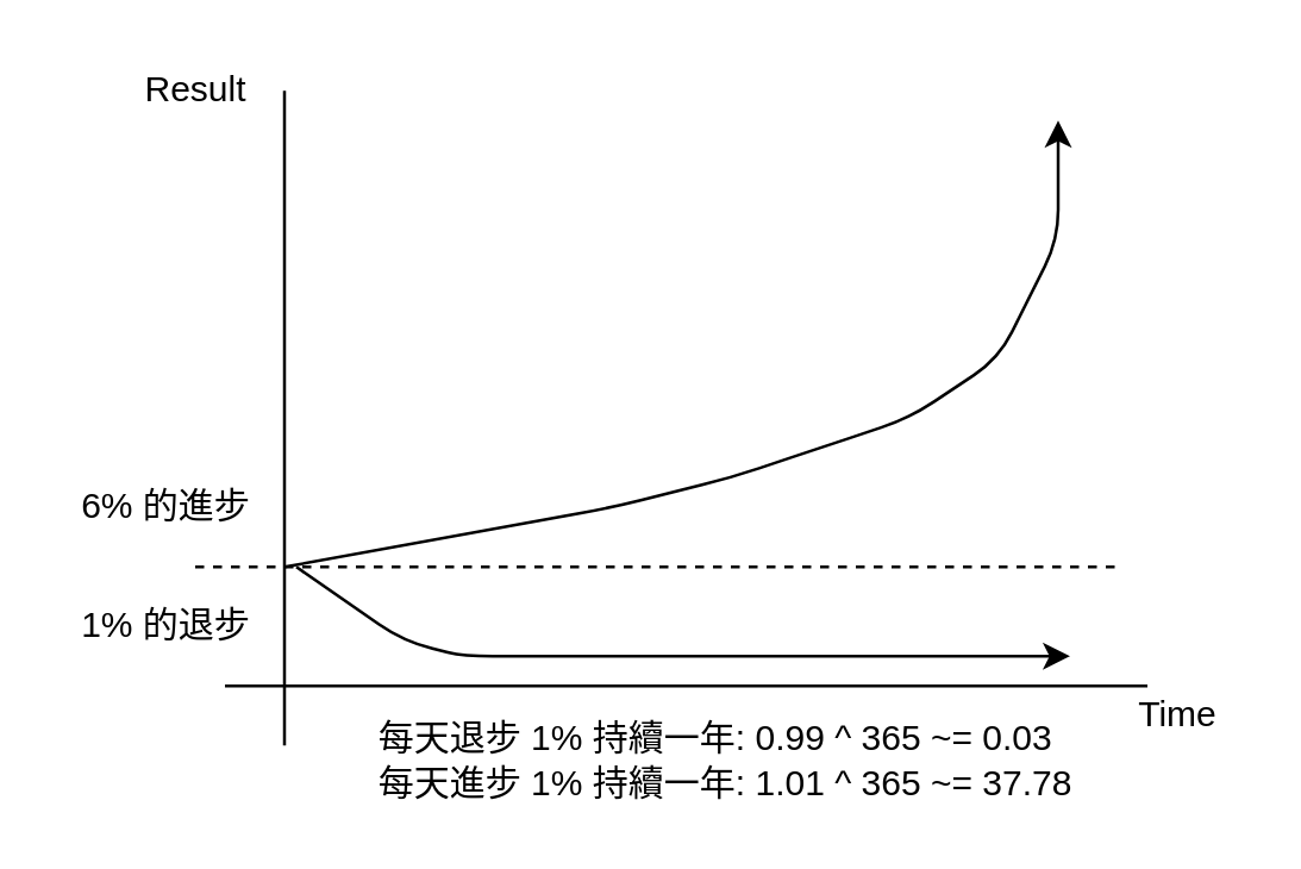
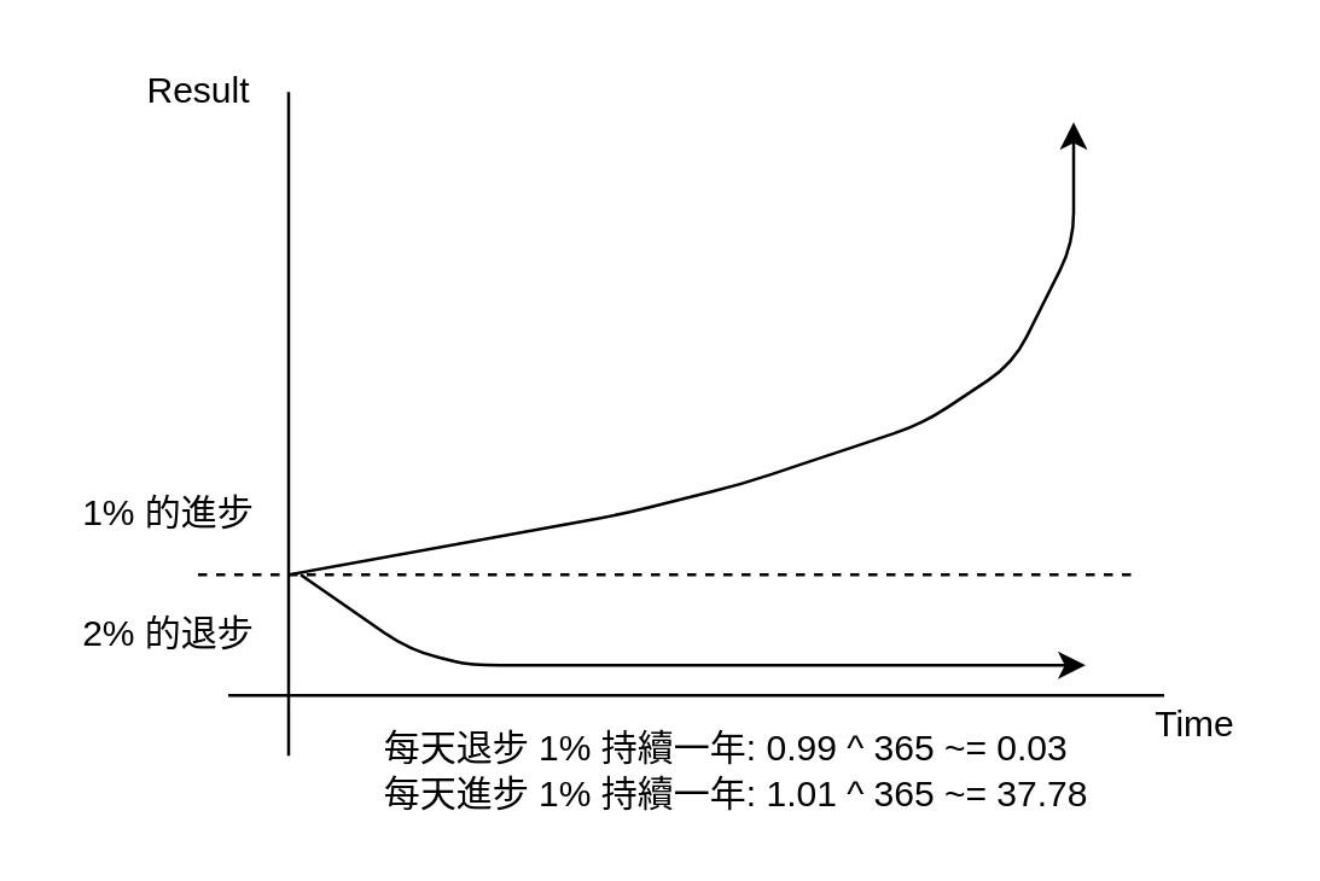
- <mxCell id="5" value="6% 的進步" style="text;html=1;align=center;verticalAlign=middle;resizable=0;points=[];autosize=1;" vertex="1" parent="1"><mxGeometry x="20" y="160" width="70" height="20" as="geometry" /></mxCell>
+ <mxCell id="5" value="1% 的進步" style="text;html=1;align=center;verticalAlign=middle;resizable=0;points=[];autosize=1;" vertex="1" parent="1"><mxGeometry x="20" y="160" width="70" height="20" as="geometry" /></mxCell>
- <mxCell id="6" value="1% 的退步" style="text;html=1;align=center;verticalAlign=middle;resizable=0;points=[];autosize=1;" vertex="1" parent="1"><mxGeometry x="20" y="200" width="70" height="20" as="geometry" /></mxCell>
+ <mxCell id="6" value="2% 的退步" style="text;html=1;align=center;verticalAlign=middle;resizable=0;points=[];autosize=1;" vertex="1" parent="1"><mxGeometry x="20" y="200" width="70" height="20" as="geometry" /></mxCell>
